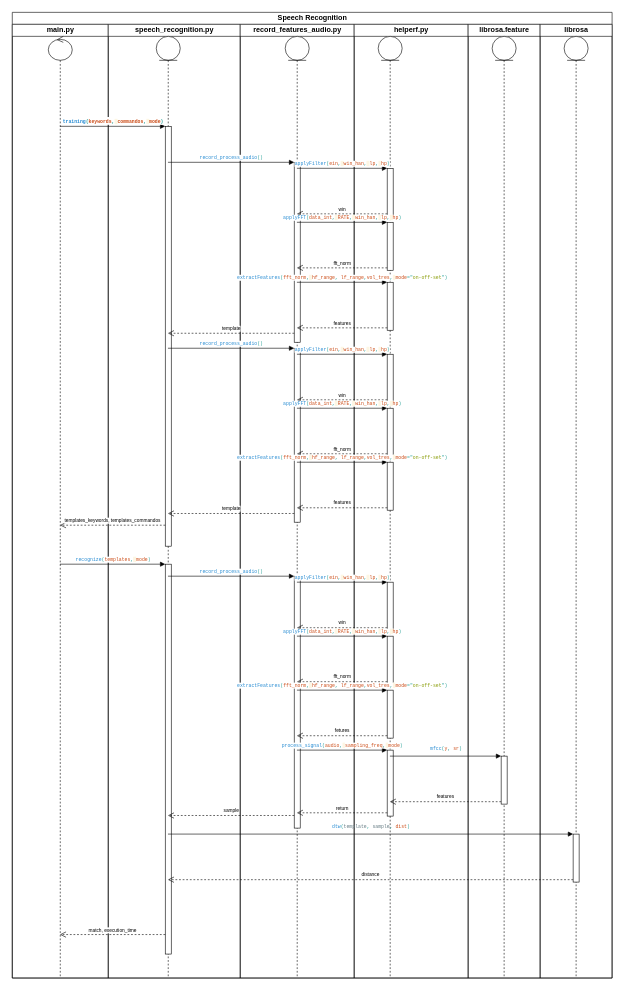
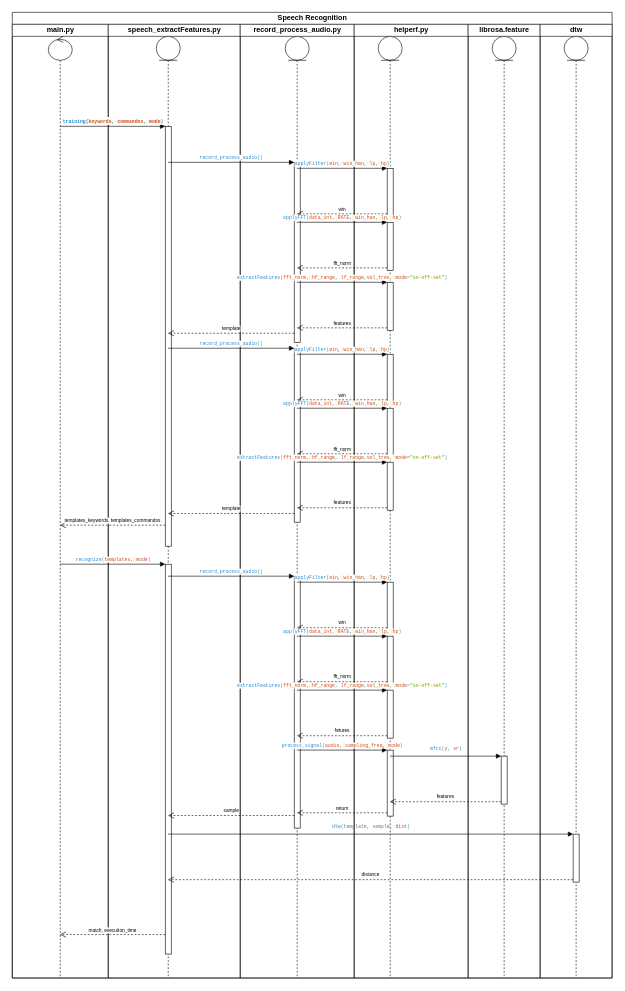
- <mxCell id="5" value="speech_recognition.py" style="swimlane;startSize=20;html=1;" vertex="1" parent="2"><mxGeometry x="160" y="20" width="220" height="1590" as="geometry" /></mxCell>
+ <mxCell id="5" value="speech_extractFeatures.py" style="swimlane;startSize=20;html=1;" vertex="1" parent="2"><mxGeometry x="160" y="20" width="220" height="1590" as="geometry" /></mxCell>
- <mxCell id="9" value="record_features_audio.py" style="swimlane;startSize=20;html=1;" vertex="1" parent="2"><mxGeometry x="380" y="20" width="190" height="1590" as="geometry" /></mxCell>
+ <mxCell id="9" value="record_process_audio.py" style="swimlane;startSize=20;html=1;" vertex="1" parent="2"><mxGeometry x="380" y="20" width="190" height="1590" as="geometry" /></mxCell>
- <mxCell id="29" value="librosa" style="swimlane;startSize=20;html=1;" vertex="1" parent="2"><mxGeometry x="880" y="20" width="120" height="1590" as="geometry"><mxRectangle x="880" y="20" width="40" height="1590" as="alternateBounds" /></mxGeometry></mxCell>
+ <mxCell id="29" value="dtw" style="swimlane;startSize=20;html=1;" vertex="1" parent="2"><mxGeometry x="880" y="20" width="120" height="1590" as="geometry"><mxRectangle x="880" y="20" width="40" height="1590" as="alternateBounds" /></mxGeometry></mxCell>
